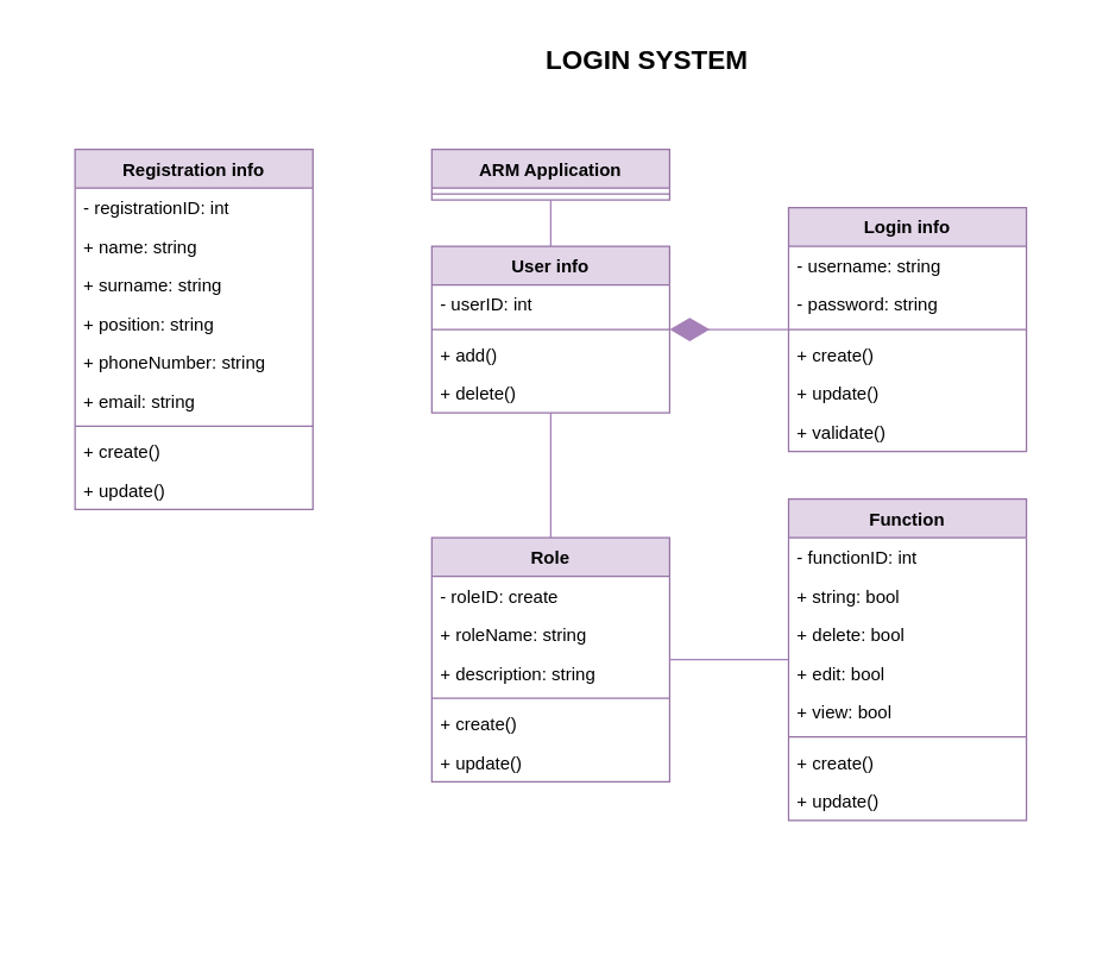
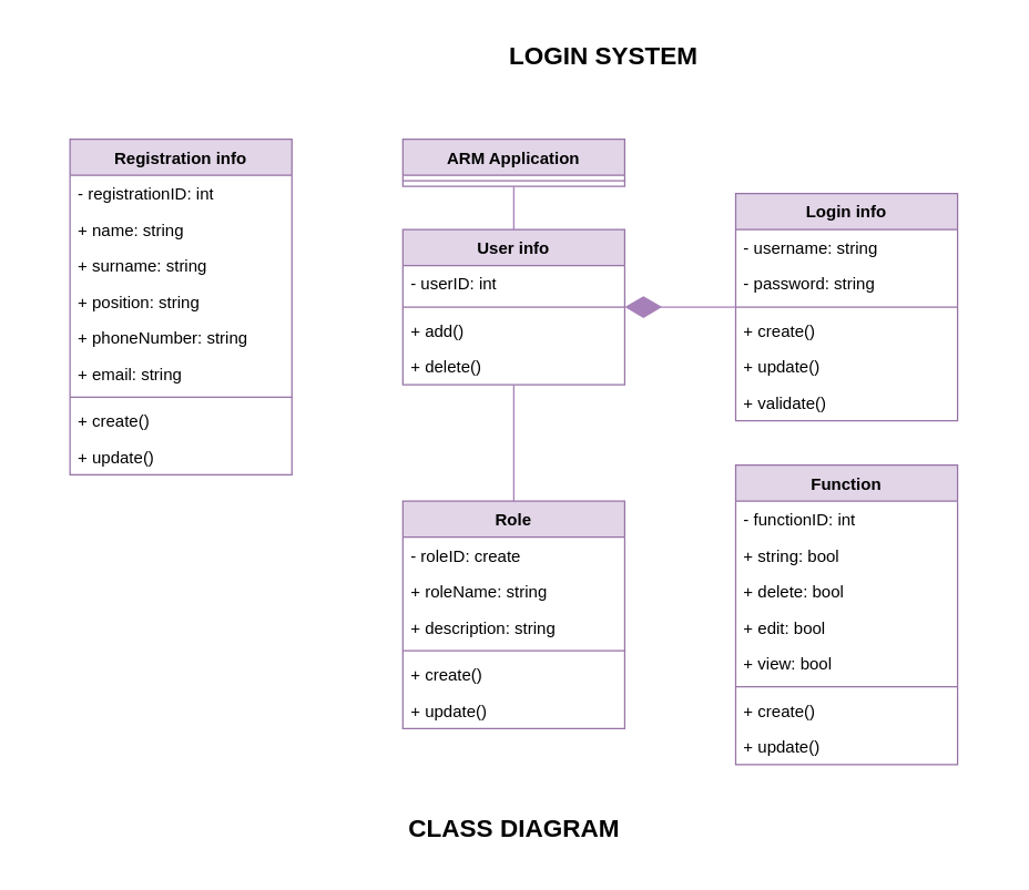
- <mxCell id="46" value="" style="endArrow=none;html=1;rounded=0;strokeColor=#A680B8;" edge="1" parent="1" source="26" target="33"><mxGeometry width="50" height="50" relative="1" as="geometry"><mxPoint x="-10" y="495" as="sourcePoint" /><mxPoint x="70" y="495" as="targetPoint" /></mxGeometry></mxCell>
+ <mxCell id="3" value="CLASS DIAGRAM" style="text;html=1;strokeColor=none;fillColor=none;align=center;verticalAlign=middle;whiteSpace=wrap;rounded=0;fontStyle=1;fontSize=18;" vertex="1" parent="1"><mxGeometry x="268" y="585" width="205" height="25" as="geometry" /></mxCell>
